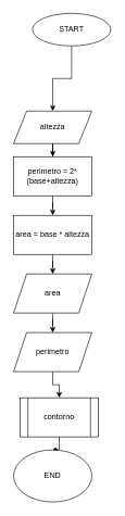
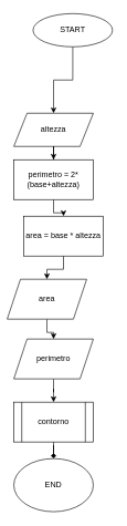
- <mxCell id="7" value="area = base * altezza" style="rounded=0;whiteSpace=wrap;html=1;" vertex="1" parent="1"><mxGeometry x="20" y="330" width="120" height="60" as="geometry" /></mxCell>
+ <mxCell id="7" value="area = base * altezza" style="rounded=0;whiteSpace=wrap;html=1;" vertex="1" parent="1"><mxGeometry x="35" y="325" width="120" height="60" as="geometry" /></mxCell>
- <mxCell id="11" value="area" style="shape=parallelogram;perimeter=parallelogramPerimeter;whiteSpace=wrap;html=1;fixedSize=1;" vertex="1" parent="1"><mxGeometry x="20" y="420" width="120" height="60" as="geometry" /></mxCell>
+ <mxCell id="11" value="area" style="shape=parallelogram;perimeter=parallelogramPerimeter;whiteSpace=wrap;html=1;fixedSize=1;" vertex="1" parent="1"><mxGeometry x="10" y="420" width="120" height="60" as="geometry" /></mxCell>
- <mxCell id="13" value="contorno" style="shape=process;whiteSpace=wrap;html=1;backgroundOutline=1;" vertex="1" parent="1"><mxGeometry x="30" y="610" width="120" height="60" as="geometry" /></mxCell>
+ <mxCell id="13" value="contorno" style="shape=process;whiteSpace=wrap;html=1;backgroundOutline=1;" vertex="1" parent="1"><mxGeometry x="20" y="605" width="120" height="60" as="geometry" /></mxCell>
